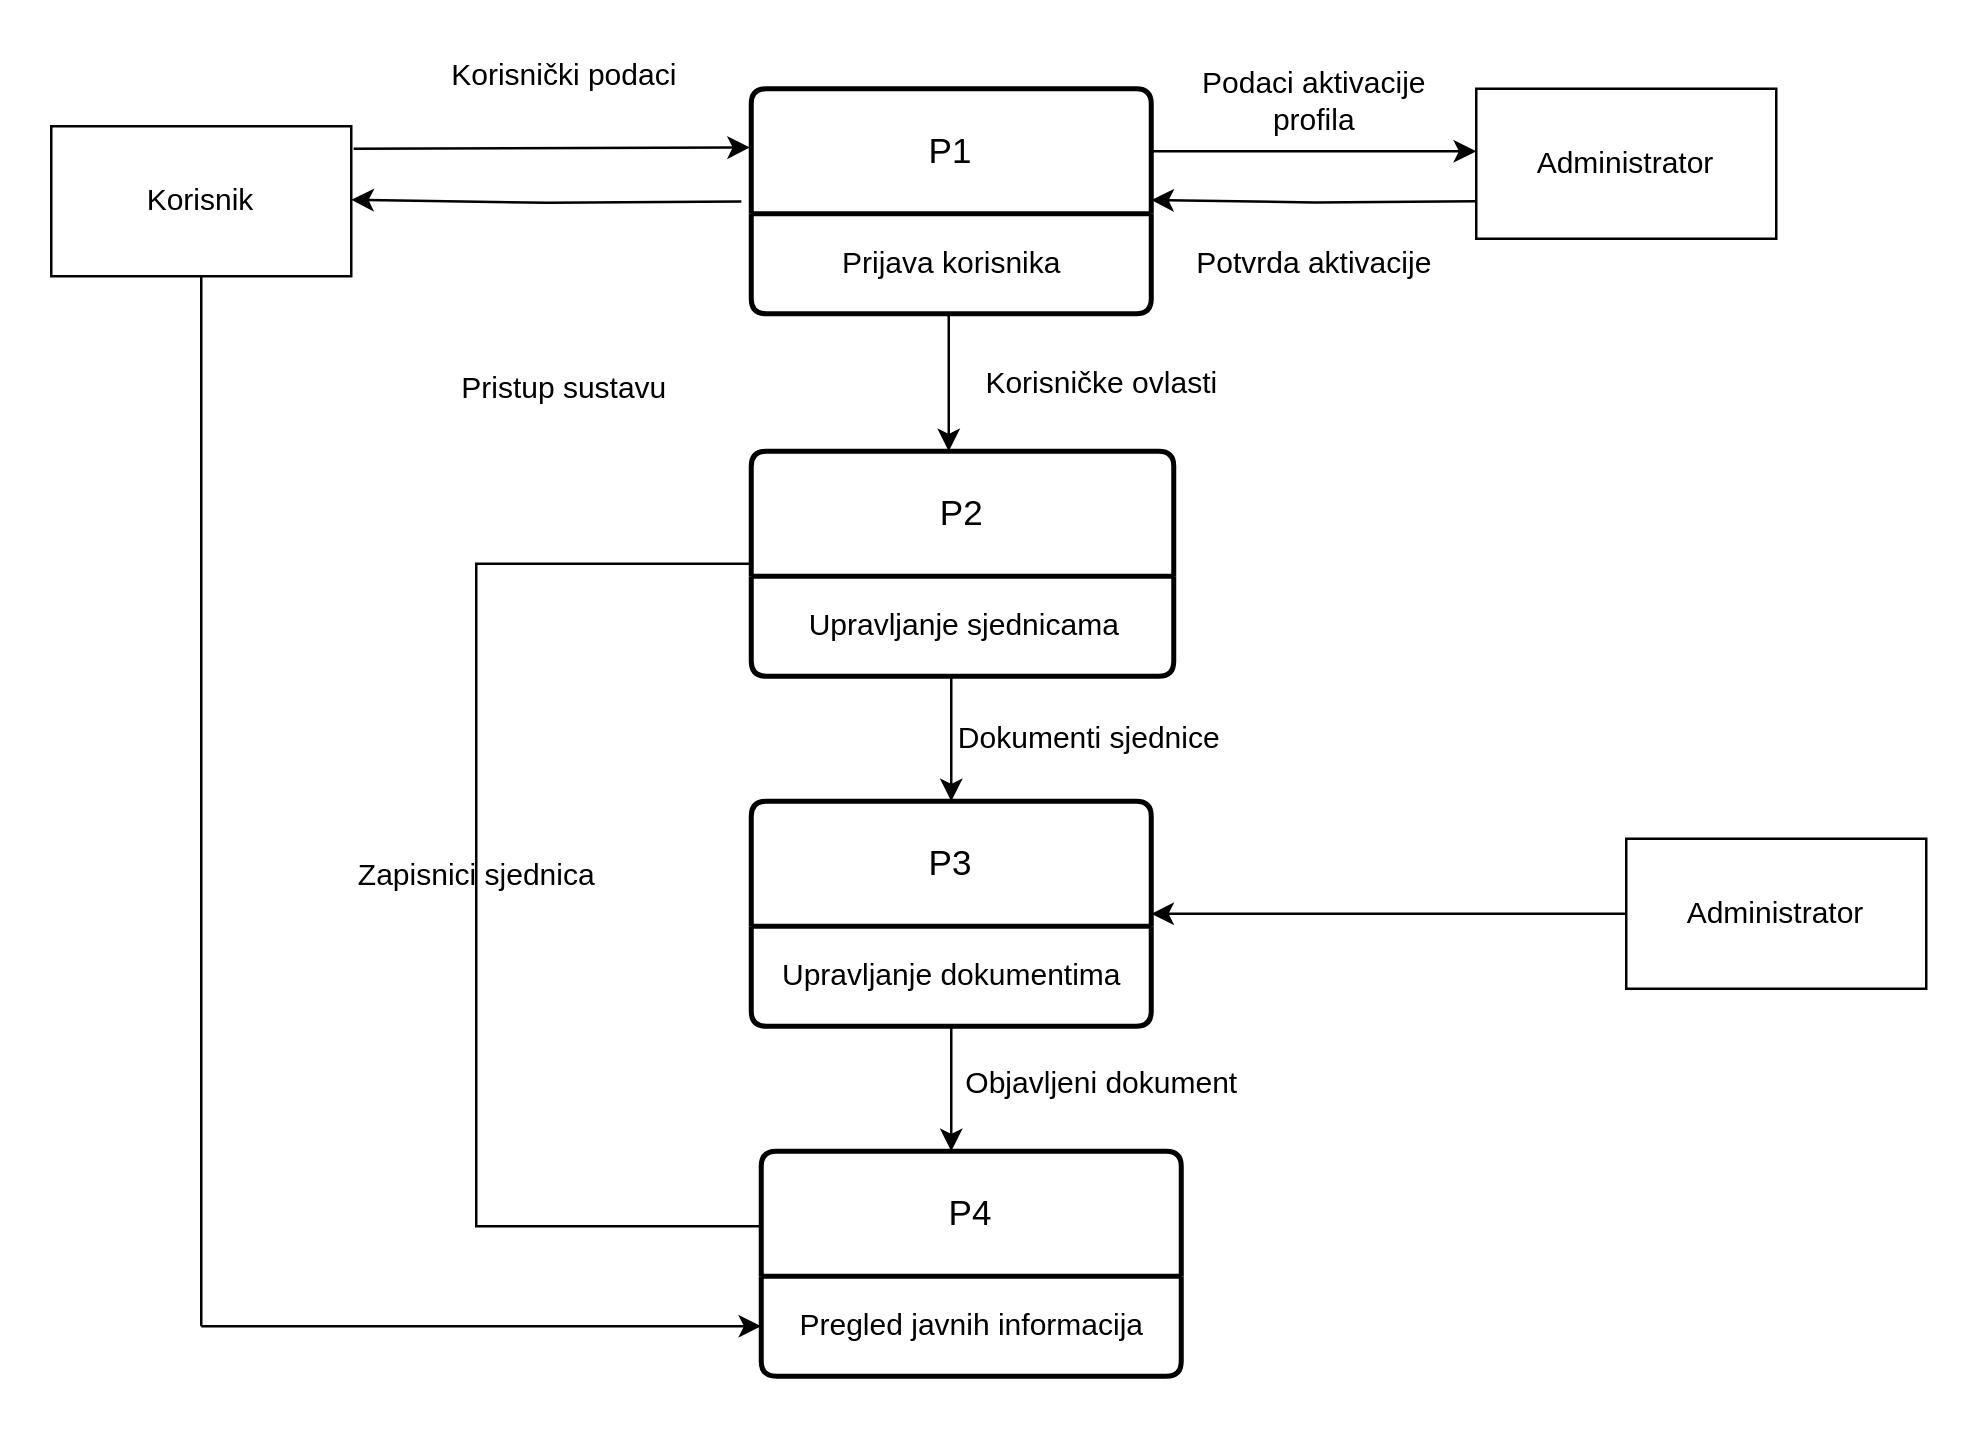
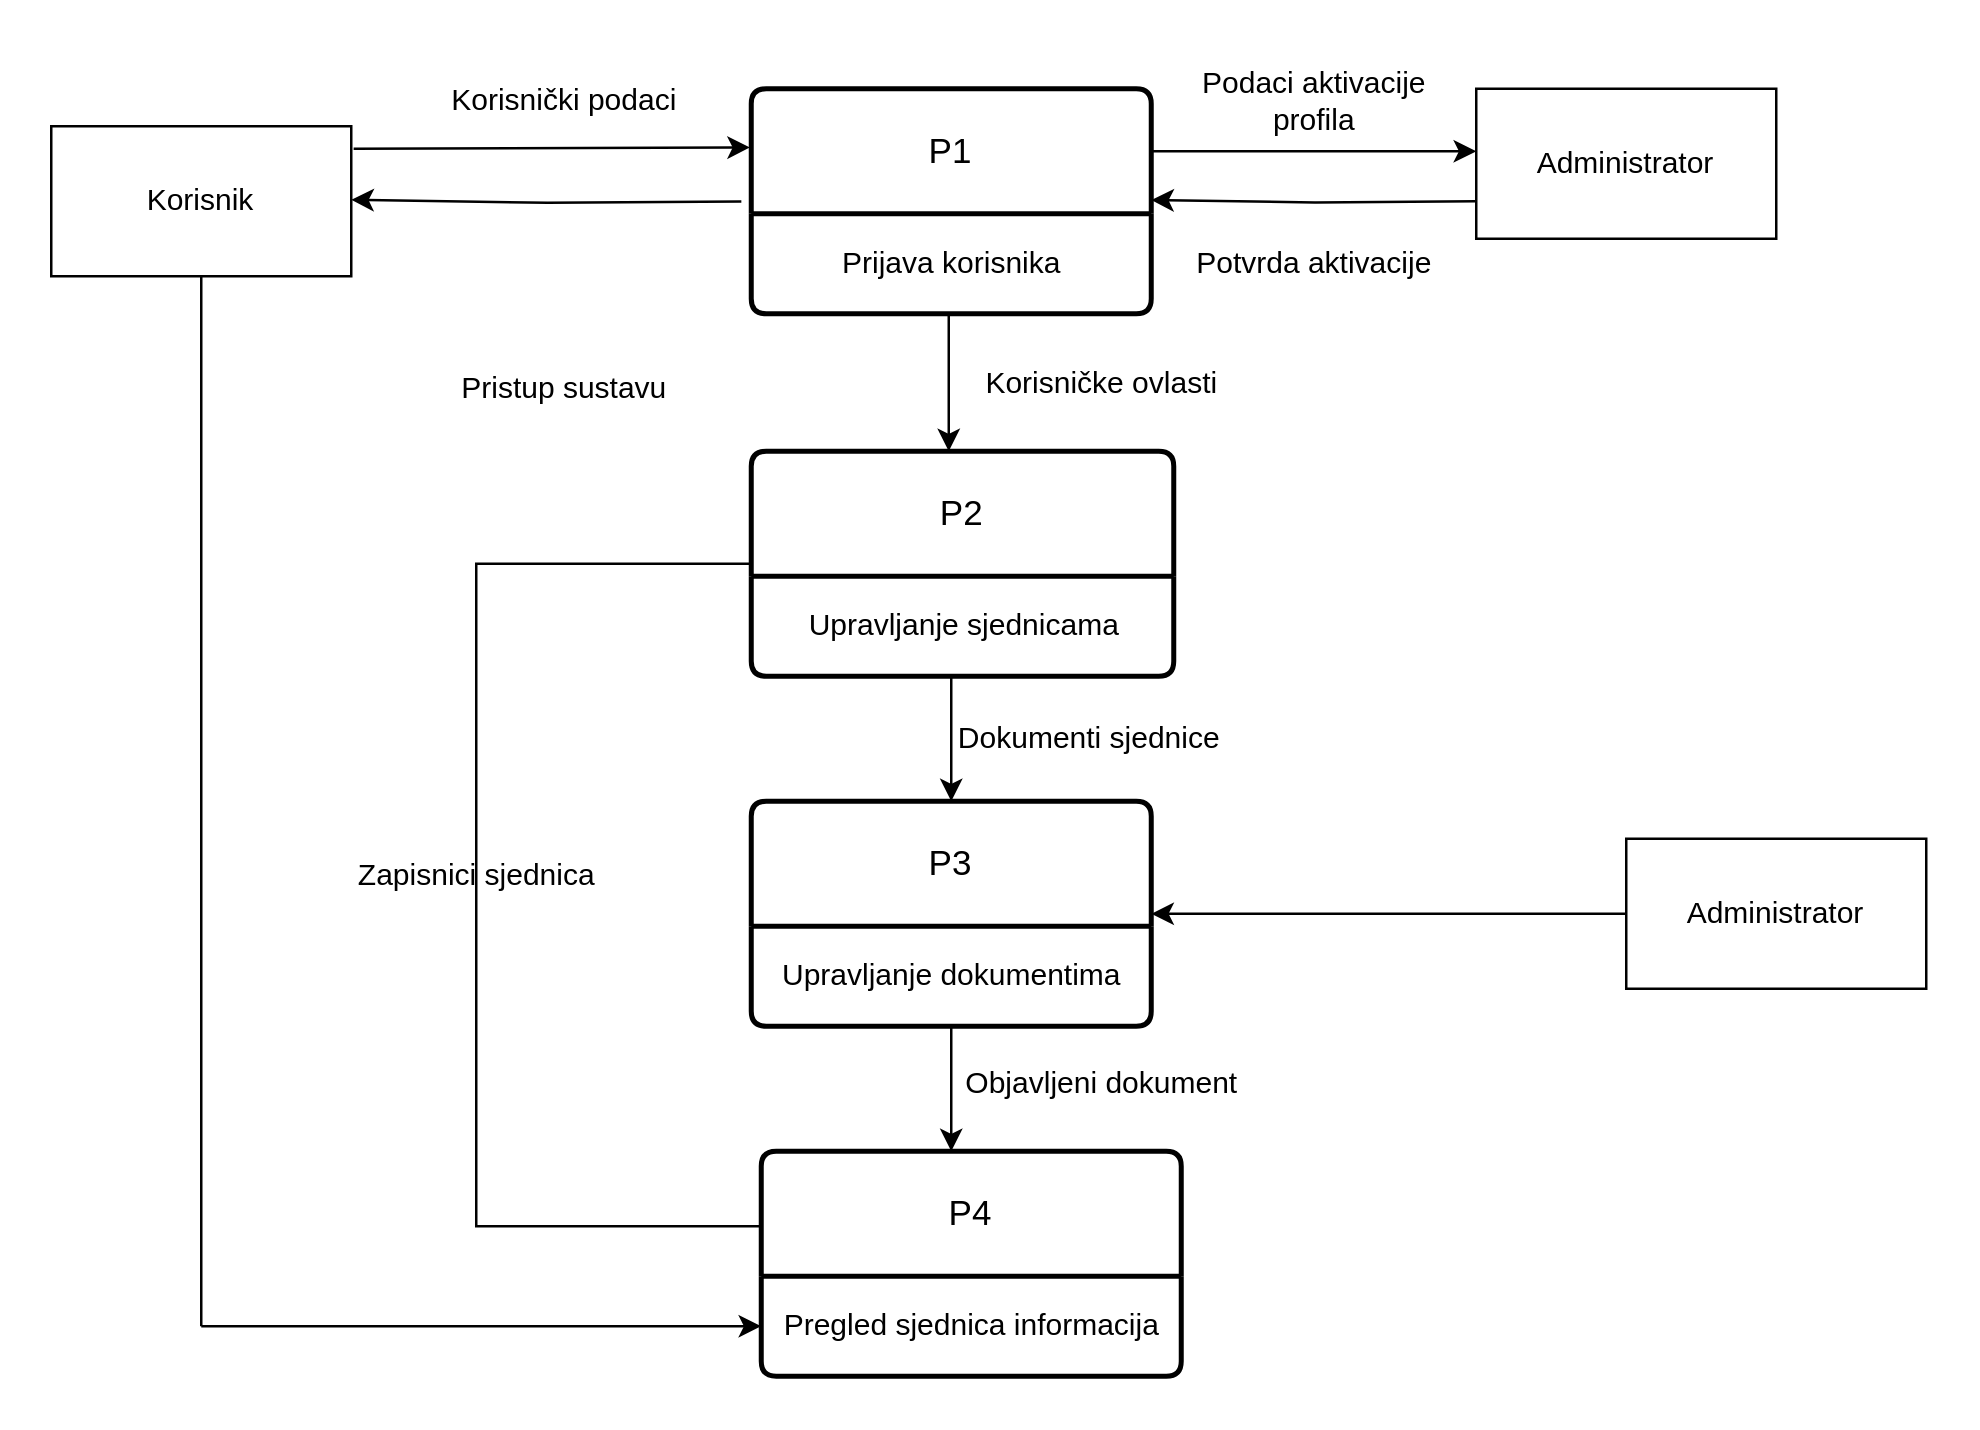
- <mxCell id="7" value="Korisnički podaci" style="text;html=1;align=center;verticalAlign=middle;resizable=0;points=[];autosize=1;strokeColor=none;fillColor=none;" parent="1" vertex="1"><mxGeometry x="170" y="15" width="110" height="30" as="geometry" /></mxCell>
+ <mxCell id="7" value="Korisnički podaci" style="text;html=1;align=center;verticalAlign=middle;resizable=0;points=[];autosize=1;strokeColor=none;fillColor=none;" parent="1" vertex="1"><mxGeometry x="170" y="25" width="110" height="30" as="geometry" /></mxCell>
- <mxCell id="27" value="Pregled javnih informacija" style="text;html=1;align=center;verticalAlign=middle;resizable=0;points=[];autosize=1;strokeColor=none;fillColor=none;" parent="26" vertex="1"><mxGeometry y="50" width="168" height="40" as="geometry" /></mxCell>
+ <mxCell id="27" value="Pregled sjednica informacija" style="text;html=1;align=center;verticalAlign=middle;resizable=0;points=[];autosize=1;strokeColor=none;fillColor=none;" parent="26" vertex="1"><mxGeometry y="50" width="168" height="40" as="geometry" /></mxCell>
